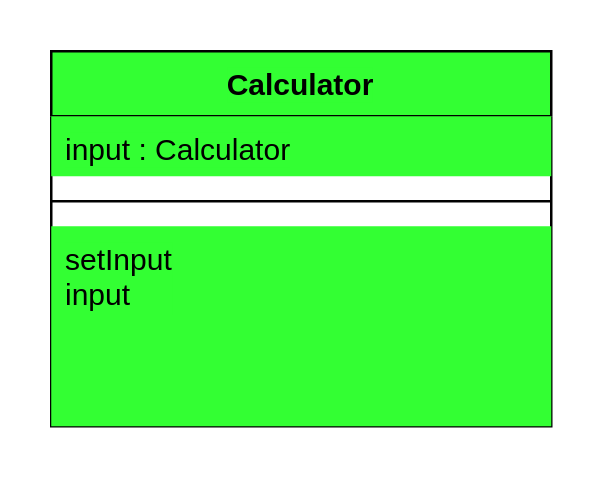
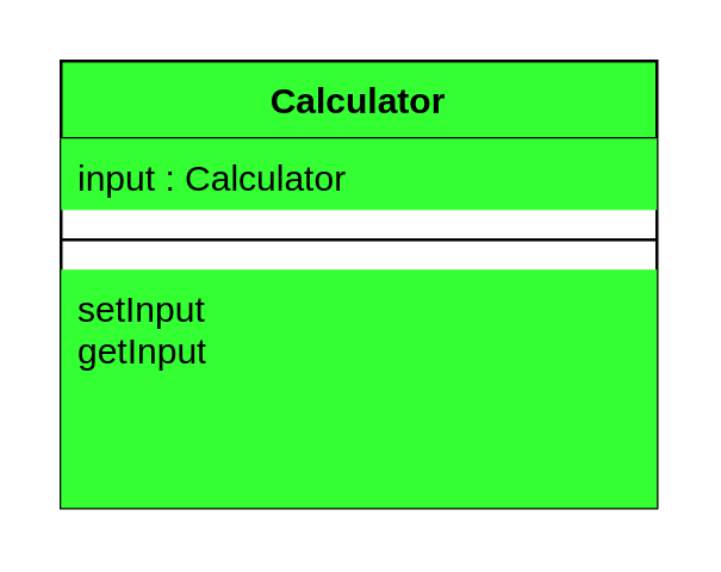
- <mxCell id="5" value="setInput&lt;div&gt;input&lt;/div&gt;" style="text;strokeColor=none;fillColor=#33FF33;align=left;verticalAlign=top;spacingLeft=4;spacingRight=4;overflow=hidden;rotatable=0;points=[[0,0.5],[1,0.5]];portConstraint=eastwest;whiteSpace=wrap;html=1;labelBackgroundColor=#33ff33;" vertex="1" parent="2"><mxGeometry y="70" width="200" height="80" as="geometry" /></mxCell>
+ <mxCell id="5" value="setInput&lt;div&gt;getInput&lt;/div&gt;" style="text;strokeColor=none;fillColor=#33FF33;align=left;verticalAlign=top;spacingLeft=4;spacingRight=4;overflow=hidden;rotatable=0;points=[[0,0.5],[1,0.5]];portConstraint=eastwest;whiteSpace=wrap;html=1;labelBackgroundColor=#33ff33;" vertex="1" parent="2"><mxGeometry y="70" width="200" height="80" as="geometry" /></mxCell>
